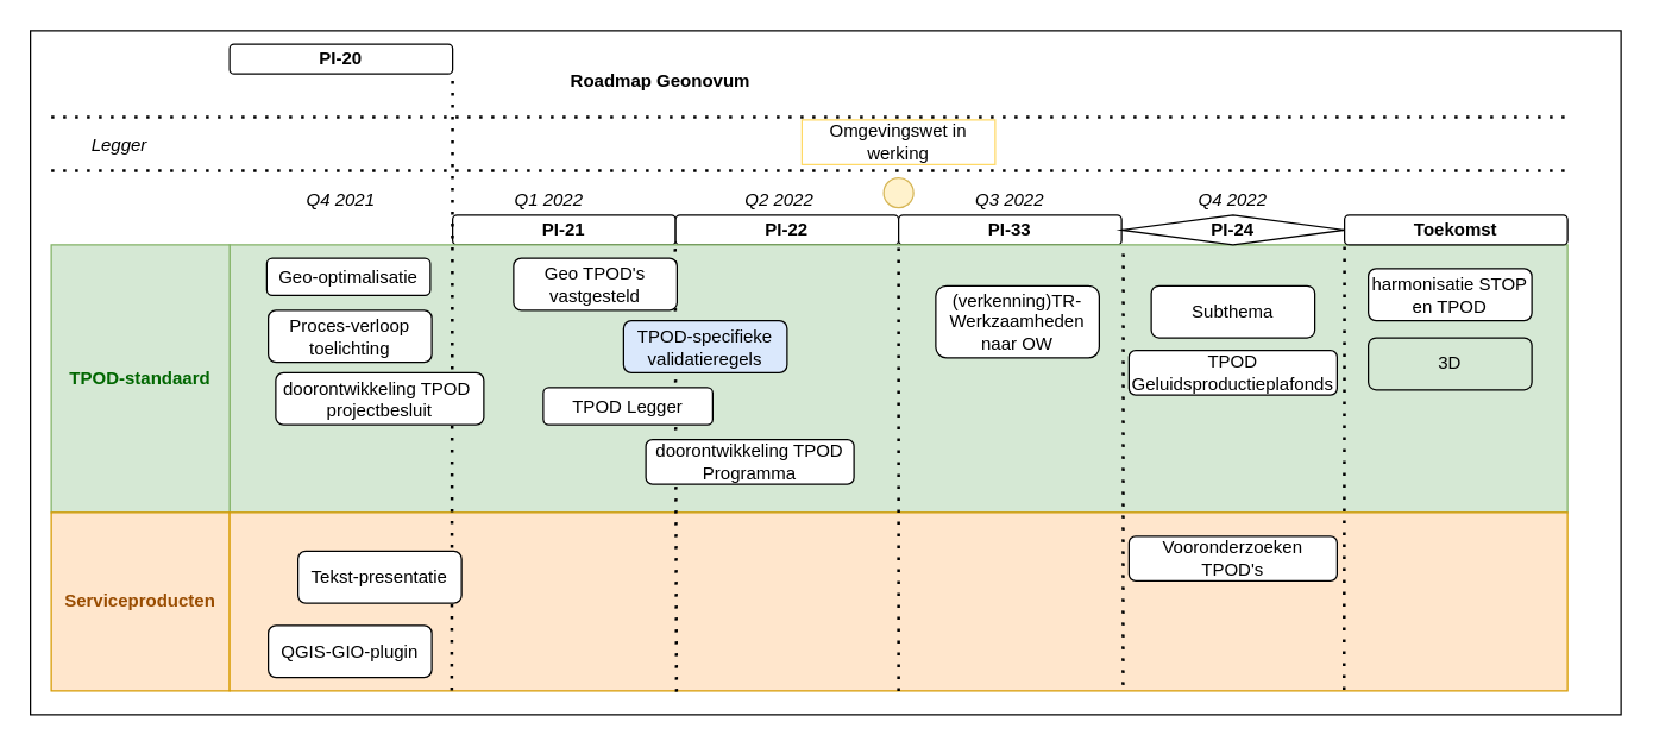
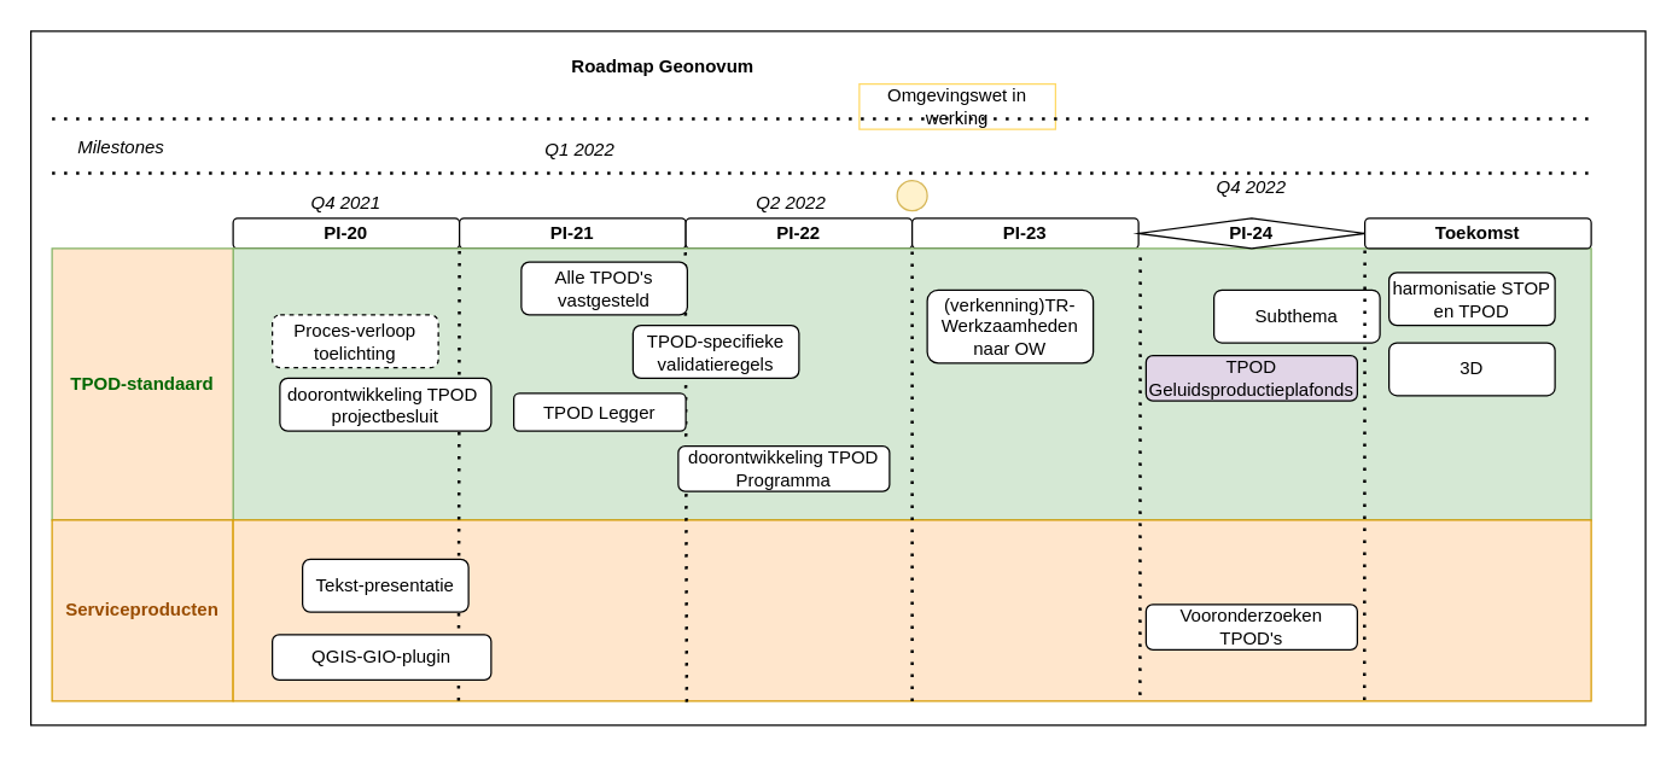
- <mxCell id="3" value="&lt;b&gt;PI-20&lt;/b&gt;" style="rounded=1;whiteSpace=wrap;html=1;" parent="1" vertex="1"><mxGeometry x="154" y="29" width="150" height="20" as="geometry" /></mxCell>
+ <mxCell id="3" value="&lt;b&gt;PI-20&lt;/b&gt;" style="rounded=1;whiteSpace=wrap;html=1;" parent="1" vertex="1"><mxGeometry x="154" y="144" width="150" height="20" as="geometry" /></mxCell>
- <mxCell id="32" value="&lt;b&gt;Roadmap Geonovum&lt;/b&gt;" style="text;html=1;strokeColor=none;fillColor=none;align=center;verticalAlign=middle;whiteSpace=wrap;rounded=0;" parent="1" vertex="1"><mxGeometry x="334" y="44" width="220" height="20" as="geometry" /></mxCell>
+ <mxCell id="32" value="&lt;b&gt;Roadmap Geonovum&lt;/b&gt;" style="text;html=1;strokeColor=none;fillColor=none;align=center;verticalAlign=middle;whiteSpace=wrap;rounded=0;" parent="1" vertex="1"><mxGeometry x="329" y="34" width="220" height="20" as="geometry" /></mxCell>
- <mxCell id="14" value="Omgevingswet in werking" style="text;html=1;align=center;verticalAlign=middle;whiteSpace=wrap;rounded=0;fillColor=#ffffff;strokeColor=#FFD966;" parent="1" vertex="1"><mxGeometry x="539" y="80" width="130" height="30" as="geometry" /></mxCell>
+ <mxCell id="14" value="Omgevingswet in werking" style="text;html=1;align=center;verticalAlign=middle;whiteSpace=wrap;rounded=0;fillColor=#ffffff;strokeColor=#FFD966;" parent="1" vertex="1"><mxGeometry x="569" y="55" width="130" height="30" as="geometry" /></mxCell>
- <mxCell id="17" value="&lt;span&gt;Legger&lt;/span&gt;" style="text;html=1;strokeColor=none;fillColor=none;align=center;verticalAlign=middle;whiteSpace=wrap;rounded=0;fontStyle=2" parent="1" vertex="1"><mxGeometry x="45" y="87" width="70" height="20" as="geometry" /></mxCell>
+ <mxCell id="17" value="&lt;span&gt;Milestones&lt;/span&gt;" style="text;html=1;strokeColor=none;fillColor=none;align=center;verticalAlign=middle;whiteSpace=wrap;rounded=0;fontStyle=2" parent="1" vertex="1"><mxGeometry x="45" y="87" width="70" height="20" as="geometry" /></mxCell>
- <mxCell id="12" value="Q1 2022" style="text;html=1;strokeColor=none;fillColor=none;align=center;verticalAlign=middle;whiteSpace=wrap;rounded=0;fontStyle=2" parent="1" vertex="1"><mxGeometry x="319" y="124" width="100" height="20" as="geometry" /></mxCell>
+ <mxCell id="12" value="Q1 2022" style="text;html=1;strokeColor=none;fillColor=none;align=center;verticalAlign=middle;whiteSpace=wrap;rounded=0;fontStyle=2" parent="1" vertex="1"><mxGeometry x="334" y="89" width="100" height="20" as="geometry" /></mxCell>
- <mxCell id="16" value="Q3 2022" style="text;html=1;strokeColor=none;fillColor=none;align=center;verticalAlign=middle;whiteSpace=wrap;rounded=0;fontStyle=2" parent="1" vertex="1"><mxGeometry x="629" y="124" width="100" height="20" as="geometry" /></mxCell>
- <mxCell id="31" value="Q4 2022" style="text;html=1;strokeColor=none;fillColor=none;align=center;verticalAlign=middle;whiteSpace=wrap;rounded=0;fontStyle=2" parent="1" vertex="1"><mxGeometry x="779" y="124" width="100" height="20" as="geometry" /></mxCell>
+ <mxCell id="31" value="Q4 2022" style="text;html=1;strokeColor=none;fillColor=none;align=center;verticalAlign=middle;whiteSpace=wrap;rounded=0;fontStyle=2" parent="1" vertex="1"><mxGeometry x="779" y="114" width="100" height="20" as="geometry" /></mxCell>
- <mxCell id="6" value="&lt;b&gt;PI-33&lt;/b&gt;" style="rounded=1;whiteSpace=wrap;html=1;" parent="1" vertex="1"><mxGeometry x="604" y="144" width="150" height="20" as="geometry" /></mxCell>
+ <mxCell id="6" value="&lt;b&gt;PI-23&lt;/b&gt;" style="rounded=1;whiteSpace=wrap;html=1;" parent="1" vertex="1"><mxGeometry x="604" y="144" width="150" height="20" as="geometry" /></mxCell>
- <mxCell id="33" value="Geo-optimalisatie" style="rounded=1;whiteSpace=wrap;html=1;" parent="1" vertex="1"><mxGeometry x="179" y="173" width="110" height="25" as="geometry" /></mxCell>
- <mxCell id="27" value="Geo TPOD's vastgesteld" style="rounded=1;whiteSpace=wrap;html=1;" parent="1" vertex="1"><mxGeometry x="345" y="173" width="110" height="35" as="geometry" /></mxCell>
+ <mxCell id="27" value="Alle TPOD's vastgesteld" style="rounded=1;whiteSpace=wrap;html=1;" parent="1" vertex="1"><mxGeometry x="345" y="173" width="110" height="35" as="geometry" /></mxCell>
- <mxCell id="20" value="Subthema" style="rounded=1;whiteSpace=wrap;html=1;" parent="1" vertex="1"><mxGeometry x="774" y="191.5" width="110" height="35" as="geometry" /></mxCell>
+ <mxCell id="20" value="Subthema" style="rounded=1;whiteSpace=wrap;html=1;" parent="1" vertex="1"><mxGeometry x="804" y="191.5" width="110" height="35" as="geometry" /></mxCell>
- <mxCell id="18" value="(verkenning)TR-Werkzaamheden naar OW" style="rounded=1;whiteSpace=wrap;html=1;" parent="1" vertex="1"><mxGeometry x="629" y="191.5" width="110" height="48.5" as="geometry" /></mxCell>
+ <mxCell id="18" value="(verkenning)TR-Werkzaamheden naar OW" style="rounded=1;whiteSpace=wrap;html=1;" parent="1" vertex="1"><mxGeometry x="614" y="191.5" width="110" height="48.5" as="geometry" /></mxCell>
- <mxCell id="26" value="Proces-verloop toelichting" style="rounded=1;whiteSpace=wrap;html=1;" parent="1" vertex="1"><mxGeometry x="180" y="208" width="110" height="35" as="geometry" /></mxCell>
+ <mxCell id="26" value="Proces-verloop toelichting" style="rounded=1;whiteSpace=wrap;html=1;dashed=1;" parent="1" vertex="1"><mxGeometry x="180" y="208" width="110" height="35" as="geometry" /></mxCell>
- <mxCell id="43" value="TPOD-specifieke validatieregels" style="rounded=1;whiteSpace=wrap;html=1;fillColor=#dae8fc;" parent="1" vertex="1"><mxGeometry x="419" y="215" width="110" height="35" as="geometry" /></mxCell>
+ <mxCell id="43" value="TPOD-specifieke validatieregels" style="rounded=1;whiteSpace=wrap;html=1;" parent="1" vertex="1"><mxGeometry x="419" y="215" width="110" height="35" as="geometry" /></mxCell>
- <mxCell id="37" value="3D" style="rounded=1;whiteSpace=wrap;html=1;fillColor=#d5e8d4;" parent="1" vertex="1"><mxGeometry x="920" y="226.5" width="110" height="35" as="geometry" /></mxCell>
+ <mxCell id="37" value="3D" style="rounded=1;whiteSpace=wrap;html=1;" parent="1" vertex="1"><mxGeometry x="920" y="226.5" width="110" height="35" as="geometry" /></mxCell>
- <mxCell id="42" value="TPOD Geluidsproductieplafonds" style="rounded=1;whiteSpace=wrap;html=1;" parent="1" vertex="1"><mxGeometry x="759" y="235" width="140" height="30" as="geometry" /></mxCell>
+ <mxCell id="42" value="TPOD Geluidsproductieplafonds" style="rounded=1;whiteSpace=wrap;html=1;fillColor=#e1d5e7;" parent="1" vertex="1"><mxGeometry x="759" y="235" width="140" height="30" as="geometry" /></mxCell>
- <mxCell id="8" value="&lt;b&gt;&lt;font color=&quot;#006600&quot;&gt;TPOD-standaard&lt;/font&gt;&lt;/b&gt;" style="rounded=0;whiteSpace=wrap;html=1;fillColor=#d5e8d4;strokeColor=#82b366;" parent="1" vertex="1"><mxGeometry x="34" y="164" width="120" height="180" as="geometry" /></mxCell>
+ <mxCell id="8" value="&lt;b&gt;&lt;font color=&quot;#006600&quot;&gt;TPOD-standaard&lt;/font&gt;&lt;/b&gt;" style="rounded=0;whiteSpace=wrap;html=1;fillColor=#ffe6cc;strokeColor=#82b366;" parent="1" vertex="1"><mxGeometry x="34" y="164" width="120" height="180" as="geometry" /></mxCell>
- <mxCell id="39" value="TPOD Legger" style="rounded=1;whiteSpace=wrap;html=1;" parent="1" vertex="1"><mxGeometry x="365" y="260" width="114" height="25" as="geometry" /></mxCell>
+ <mxCell id="39" value="TPOD Legger" style="rounded=1;whiteSpace=wrap;html=1;" parent="1" vertex="1"><mxGeometry x="340" y="260" width="114" height="25" as="geometry" /></mxCell>
- <mxCell id="41" value="doorontwikkeling TPOD Programma" style="rounded=1;whiteSpace=wrap;html=1;" parent="1" vertex="1"><mxGeometry x="434" y="295" width="140" height="30" as="geometry" /></mxCell>
+ <mxCell id="41" value="doorontwikkeling TPOD Programma" style="rounded=1;whiteSpace=wrap;html=1;" parent="1" vertex="1"><mxGeometry x="449" y="295" width="140" height="30" as="geometry" /></mxCell>
- <mxCell id="44" value="Vooronderzoeken TPOD's" style="rounded=1;whiteSpace=wrap;html=1;" parent="1" vertex="1"><mxGeometry x="759" y="360" width="140" height="30" as="geometry" /></mxCell>
+ <mxCell id="44" value="Vooronderzoeken TPOD's" style="rounded=1;whiteSpace=wrap;html=1;" parent="1" vertex="1"><mxGeometry x="759" y="400" width="140" height="30" as="geometry" /></mxCell>
- <mxCell id="30" value="QGIS-GIO-plugin" style="rounded=1;whiteSpace=wrap;html=1;" parent="1" vertex="1"><mxGeometry x="180" y="420" width="110" height="35" as="geometry" /></mxCell>
+ <mxCell id="30" value="QGIS-GIO-plugin" style="rounded=1;whiteSpace=wrap;html=1;" parent="1" vertex="1"><mxGeometry x="180" y="420" width="145" height="30" as="geometry" /></mxCell>
